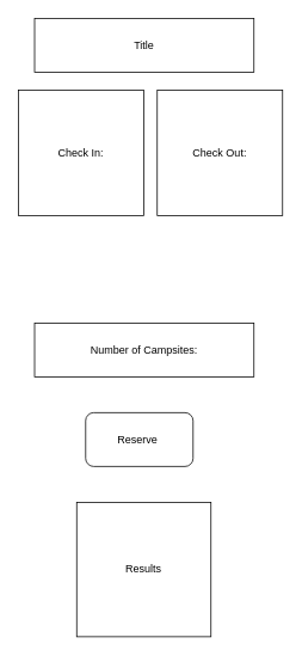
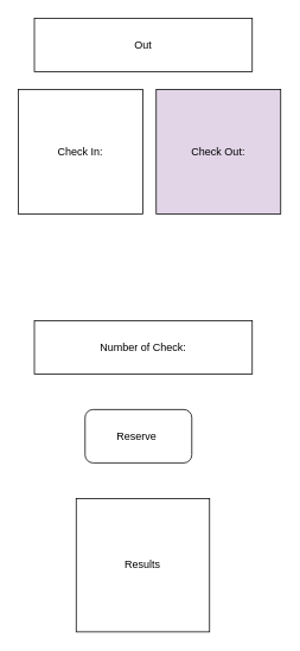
- <mxCell id="2" value="Title" style="rounded=0;whiteSpace=wrap;html=1;" vertex="1" parent="1"><mxGeometry x="38" y="20" width="245" height="60" as="geometry" /></mxCell>
+ <mxCell id="2" value="Out" style="rounded=0;whiteSpace=wrap;html=1;" vertex="1" parent="1"><mxGeometry x="38" y="20" width="245" height="60" as="geometry" /></mxCell>
- <mxCell id="4" value="Check Out:" style="whiteSpace=wrap;html=1;aspect=fixed;" vertex="1" parent="1"><mxGeometry x="175" y="100" width="140" height="140" as="geometry" /></mxCell>
+ <mxCell id="4" value="Check Out:" style="whiteSpace=wrap;html=1;aspect=fixed;fillColor=#e1d5e7;" vertex="1" parent="1"><mxGeometry x="175" y="100" width="140" height="140" as="geometry" /></mxCell>
- <mxCell id="5" value="Number of Campsites:" style="rounded=0;whiteSpace=wrap;html=1;" vertex="1" parent="1"><mxGeometry x="38" y="360" width="245" height="60" as="geometry" /></mxCell>
+ <mxCell id="5" value="Number of Check:" style="rounded=0;whiteSpace=wrap;html=1;" vertex="1" parent="1"><mxGeometry x="38" y="360" width="245" height="60" as="geometry" /></mxCell>
